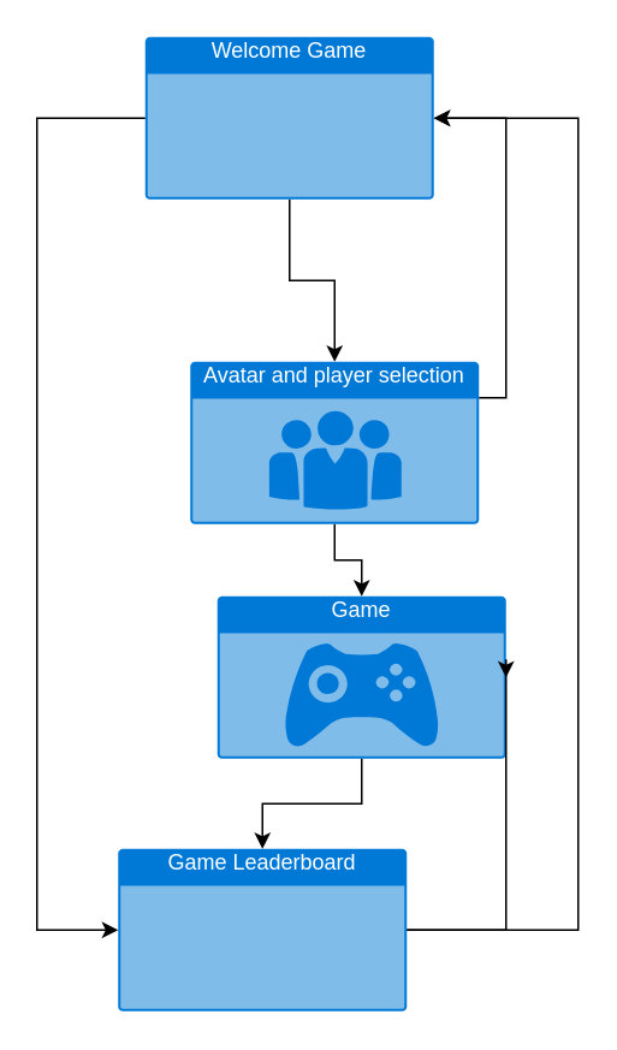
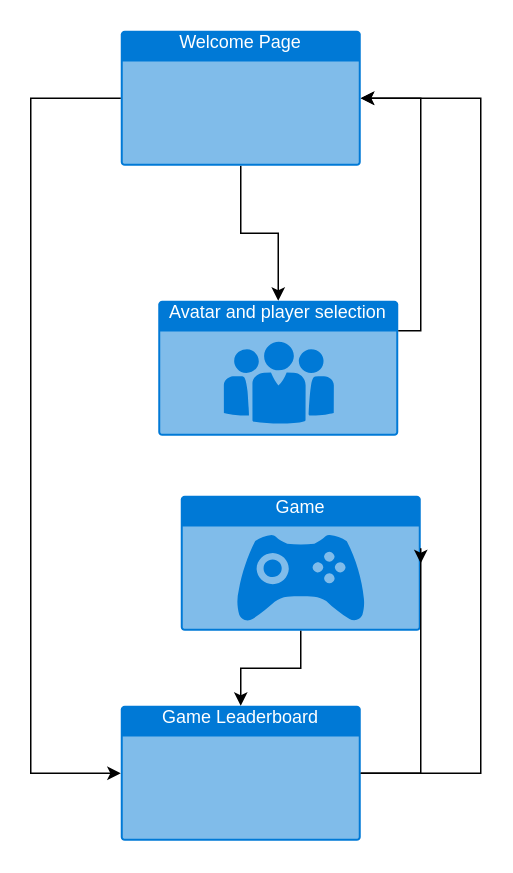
- <mxCell id="3" value="Welcome Game" style="html=1;whiteSpace=wrap;strokeColor=none;fillColor=#0079D6;labelPosition=center;verticalLabelPosition=middle;verticalAlign=top;align=center;fontSize=12;outlineConnect=0;spacingTop=-6;fontColor=#FFFFFF;sketch=0;shape=mxgraph.sitemap.page;" parent="1" vertex="1"><mxGeometry x="80" y="20" width="160" height="90" as="geometry" /></mxCell>
+ <mxCell id="3" value="Welcome Page" style="html=1;whiteSpace=wrap;strokeColor=none;fillColor=#0079D6;labelPosition=center;verticalLabelPosition=middle;verticalAlign=top;align=center;fontSize=12;outlineConnect=0;spacingTop=-6;fontColor=#FFFFFF;sketch=0;shape=mxgraph.sitemap.page;" parent="1" vertex="1"><mxGeometry x="80" y="20" width="160" height="90" as="geometry" /></mxCell>
- <mxCell id="6" style="edgeStyle=orthogonalEdgeStyle;rounded=0;orthogonalLoop=1;jettySize=auto;html=1;" parent="1" source="7" target="4" edge="1"><mxGeometry relative="1" as="geometry" /></mxCell>
- <mxCell id="5" value="Game Leaderboard" style="html=1;whiteSpace=wrap;strokeColor=none;fillColor=#0079D6;labelPosition=center;verticalLabelPosition=middle;verticalAlign=top;align=center;fontSize=12;outlineConnect=0;spacingTop=-6;fontColor=#FFFFFF;sketch=0;shape=mxgraph.sitemap.page;" parent="1" vertex="1"><mxGeometry x="65" y="470" width="160" height="90" as="geometry" /></mxCell>
+ <mxCell id="5" value="Game Leaderboard" style="html=1;whiteSpace=wrap;strokeColor=none;fillColor=#0079D6;labelPosition=center;verticalLabelPosition=middle;verticalAlign=top;align=center;fontSize=12;outlineConnect=0;spacingTop=-6;fontColor=#FFFFFF;sketch=0;shape=mxgraph.sitemap.page;" parent="1" vertex="1"><mxGeometry x="80" y="470" width="160" height="90" as="geometry" /></mxCell>
